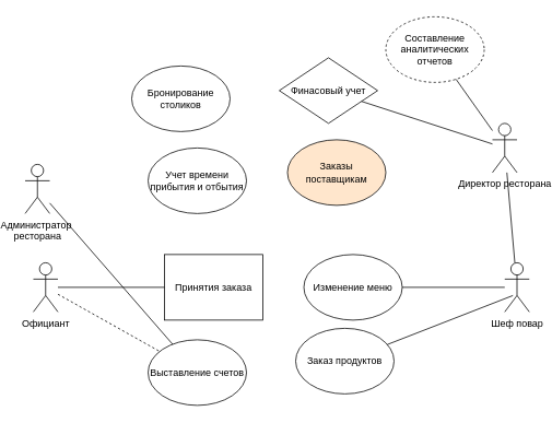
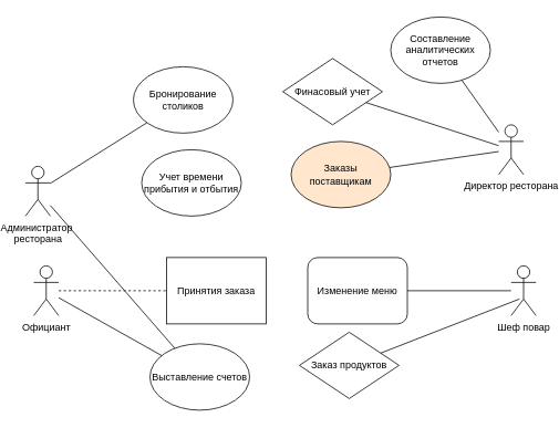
- <mxCell id="22" value="Составление аналитических отчетов" style="ellipse;whiteSpace=wrap;html=1;dashed=1;" vertex="1" parent="1"><mxGeometry x="460" y="20" width="120" height="80" as="geometry" /></mxCell>
+ <mxCell id="22" value="Составление аналитических отчетов" style="ellipse;whiteSpace=wrap;html=1;" vertex="1" parent="1"><mxGeometry x="460" y="20" width="120" height="80" as="geometry" /></mxCell>
+ <mxCell id="7" value="" style="endArrow=none;html=1;rounded=0;" edge="1" parent="1" source="2" target="5"><mxGeometry width="50" height="50" relative="1" as="geometry"><mxPoint x="310" y="410" as="sourcePoint" /><mxPoint x="360" y="360" as="targetPoint" /></mxGeometry></mxCell>
- <mxCell id="11" value="Учет времени прибытия и отбытия" style="ellipse;whiteSpace=wrap;html=1;" vertex="1" parent="1"><mxGeometry x="170" y="180" width="120" height="80" as="geometry" /></mxCell>
+ <mxCell id="11" value="Учет времени прибытия и отбытия" style="ellipse;whiteSpace=wrap;html=1;" vertex="1" parent="1"><mxGeometry x="160" y="180" width="120" height="80" as="geometry" /></mxCell>
- <mxCell id="15" value="" style="endArrow=none;html=1;rounded=0;" edge="1" parent="1" source="13" target="4"><mxGeometry width="50" height="50" relative="1" as="geometry"><mxPoint x="850" y="240" as="sourcePoint" /><mxPoint x="900" y="190" as="targetPoint" /></mxGeometry></mxCell>
+ <mxCell id="15" value="" style="endArrow=none;html=1;rounded=0;" edge="1" parent="1" source="13" target="14"><mxGeometry width="50" height="50" relative="1" as="geometry"><mxPoint x="850" y="240" as="sourcePoint" /><mxPoint x="900" y="190" as="targetPoint" /></mxGeometry></mxCell>
- <mxCell id="8" value="" style="endArrow=none;html=1;rounded=0;" edge="1" parent="1" source="3" target="6"><mxGeometry width="50" height="50" relative="1" as="geometry"><mxPoint x="80" y="261" as="sourcePoint" /><mxPoint x="220" y="267" as="targetPoint" /></mxGeometry></mxCell>
+ <mxCell id="8" value="" style="endArrow=none;html=1;rounded=0;dashed=1;" edge="1" parent="1" source="3" target="6"><mxGeometry width="50" height="50" relative="1" as="geometry"><mxPoint x="80" y="261" as="sourcePoint" /><mxPoint x="220" y="267" as="targetPoint" /></mxGeometry></mxCell>
- <mxCell id="9" value="Изменение меню" style="ellipse;whiteSpace=wrap;html=1;" vertex="1" parent="1"><mxGeometry x="360" y="310" width="120" height="80" as="geometry" /></mxCell>
+ <mxCell id="9" value="Изменение меню" style="whiteSpace=wrap;html=1;rounded=1;" vertex="1" parent="1"><mxGeometry x="360" y="310" width="120" height="80" as="geometry" /></mxCell>
- <mxCell id="21" value="" style="endArrow=none;html=1;rounded=0;dashed=1;" edge="1" parent="1" source="3" target="20"><mxGeometry width="50" height="50" relative="1" as="geometry"><mxPoint x="70" y="360" as="sourcePoint" /><mxPoint x="200" y="360" as="targetPoint" /></mxGeometry></mxCell>
+ <mxCell id="21" value="" style="endArrow=none;html=1;rounded=0;" edge="1" parent="1" source="3" target="20"><mxGeometry width="50" height="50" relative="1" as="geometry"><mxPoint x="70" y="360" as="sourcePoint" /><mxPoint x="200" y="360" as="targetPoint" /></mxGeometry></mxCell>
- <mxCell id="18" value="Заказ продуктов" style="ellipse;whiteSpace=wrap;html=1;" vertex="1" parent="1"><mxGeometry x="350" y="400" width="120" height="80" as="geometry" /></mxCell>
+ <mxCell id="18" value="Заказ продуктов" style="rhombus;whiteSpace=wrap;html=1;" vertex="1" parent="1"><mxGeometry x="350" y="400" width="120" height="80" as="geometry" /></mxCell>
